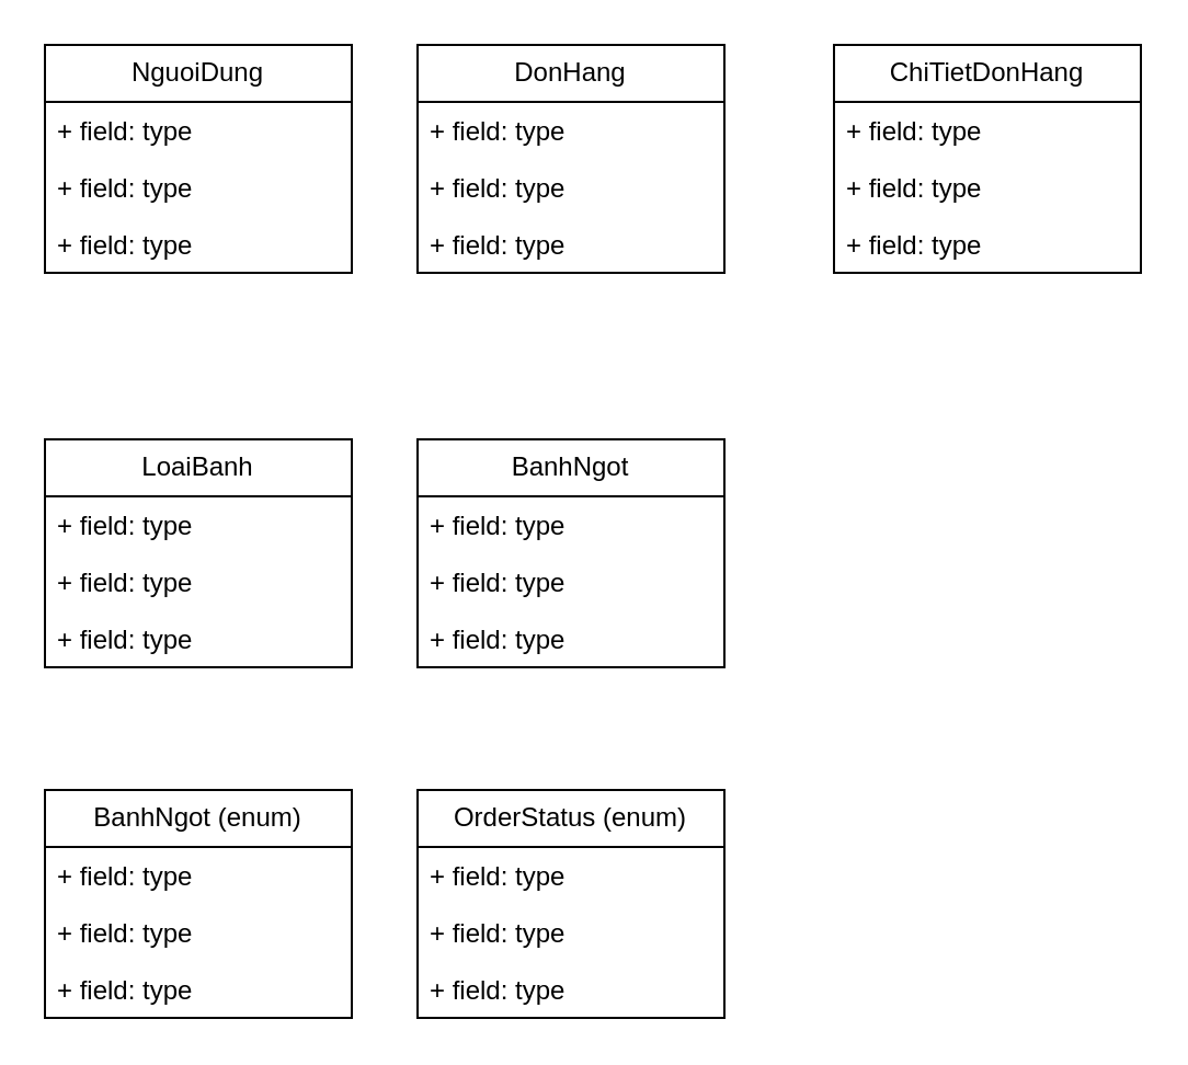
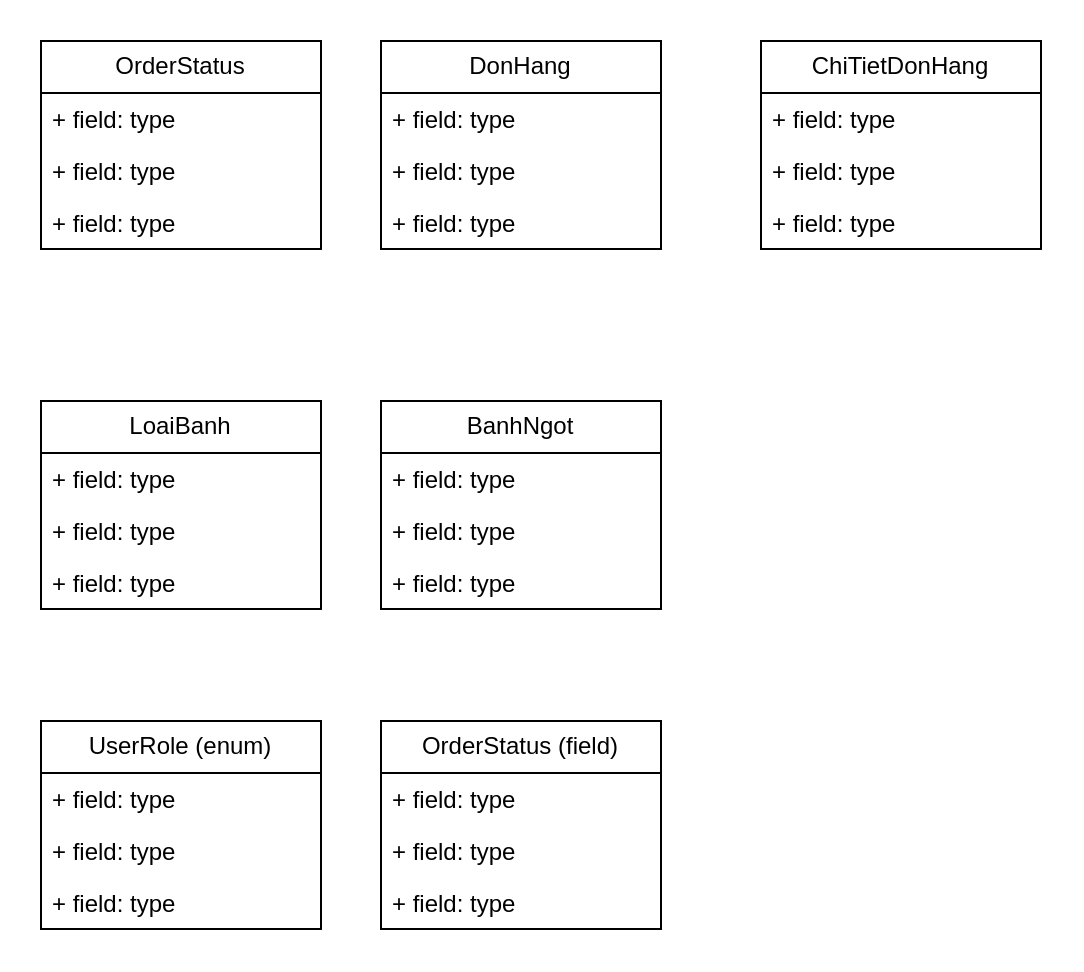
- <mxCell id="6" value="&lt;div&gt;NguoiDung&lt;/div&gt;" style="swimlane;fontStyle=0;childLayout=stackLayout;horizontal=1;startSize=26;fillColor=none;horizontalStack=0;resizeParent=1;resizeParentMax=0;resizeLast=0;collapsible=1;marginBottom=0;whiteSpace=wrap;html=1;" parent="1" vertex="1"><mxGeometry x="20" y="20" width="140" height="104" as="geometry" /></mxCell>
+ <mxCell id="6" value="&lt;div&gt;OrderStatus&lt;/div&gt;" style="swimlane;fontStyle=0;childLayout=stackLayout;horizontal=1;startSize=26;fillColor=none;horizontalStack=0;resizeParent=1;resizeParentMax=0;resizeLast=0;collapsible=1;marginBottom=0;whiteSpace=wrap;html=1;" parent="1" vertex="1"><mxGeometry x="20" y="20" width="140" height="104" as="geometry" /></mxCell>
- <mxCell id="22" value="BanhNgot (enum)" style="swimlane;fontStyle=0;childLayout=stackLayout;horizontal=1;startSize=26;fillColor=none;horizontalStack=0;resizeParent=1;resizeParentMax=0;resizeLast=0;collapsible=1;marginBottom=0;whiteSpace=wrap;html=1;" parent="1" vertex="1"><mxGeometry x="20" y="360" width="140" height="104" as="geometry" /></mxCell>
+ <mxCell id="22" value="UserRole (enum)" style="swimlane;fontStyle=0;childLayout=stackLayout;horizontal=1;startSize=26;fillColor=none;horizontalStack=0;resizeParent=1;resizeParentMax=0;resizeLast=0;collapsible=1;marginBottom=0;whiteSpace=wrap;html=1;" parent="1" vertex="1"><mxGeometry x="20" y="360" width="140" height="104" as="geometry" /></mxCell>
- <mxCell id="26" value="&lt;p style=&quot;white-space: pre-wrap;&quot; dir=&quot;auto&quot;&gt;OrderStatus (enum)&lt;/p&gt;" style="swimlane;fontStyle=0;childLayout=stackLayout;horizontal=1;startSize=26;fillColor=none;horizontalStack=0;resizeParent=1;resizeParentMax=0;resizeLast=0;collapsible=1;marginBottom=0;whiteSpace=wrap;html=1;" parent="1" vertex="1"><mxGeometry x="190" y="360" width="140" height="104" as="geometry" /></mxCell>
+ <mxCell id="26" value="&lt;p style=&quot;white-space: pre-wrap;&quot; dir=&quot;auto&quot;&gt;OrderStatus (field)&lt;/p&gt;" style="swimlane;fontStyle=0;childLayout=stackLayout;horizontal=1;startSize=26;fillColor=none;horizontalStack=0;resizeParent=1;resizeParentMax=0;resizeLast=0;collapsible=1;marginBottom=0;whiteSpace=wrap;html=1;" parent="1" vertex="1"><mxGeometry x="190" y="360" width="140" height="104" as="geometry" /></mxCell>
